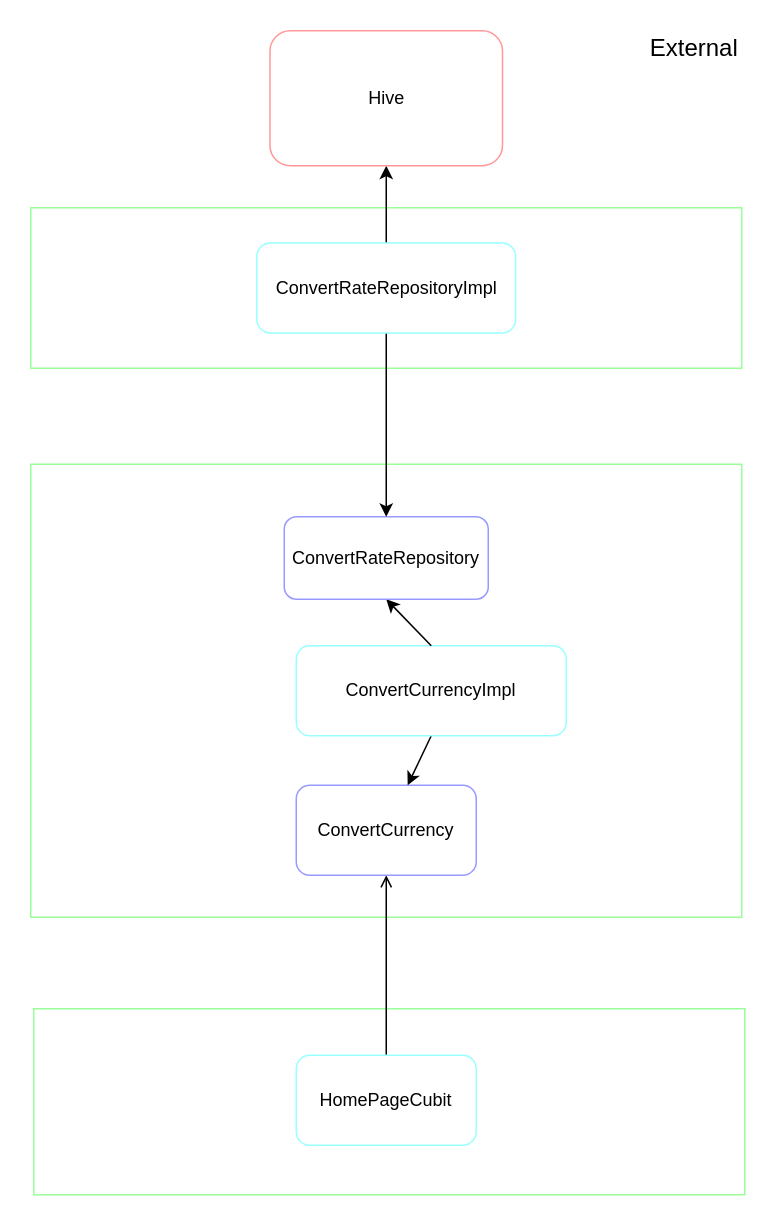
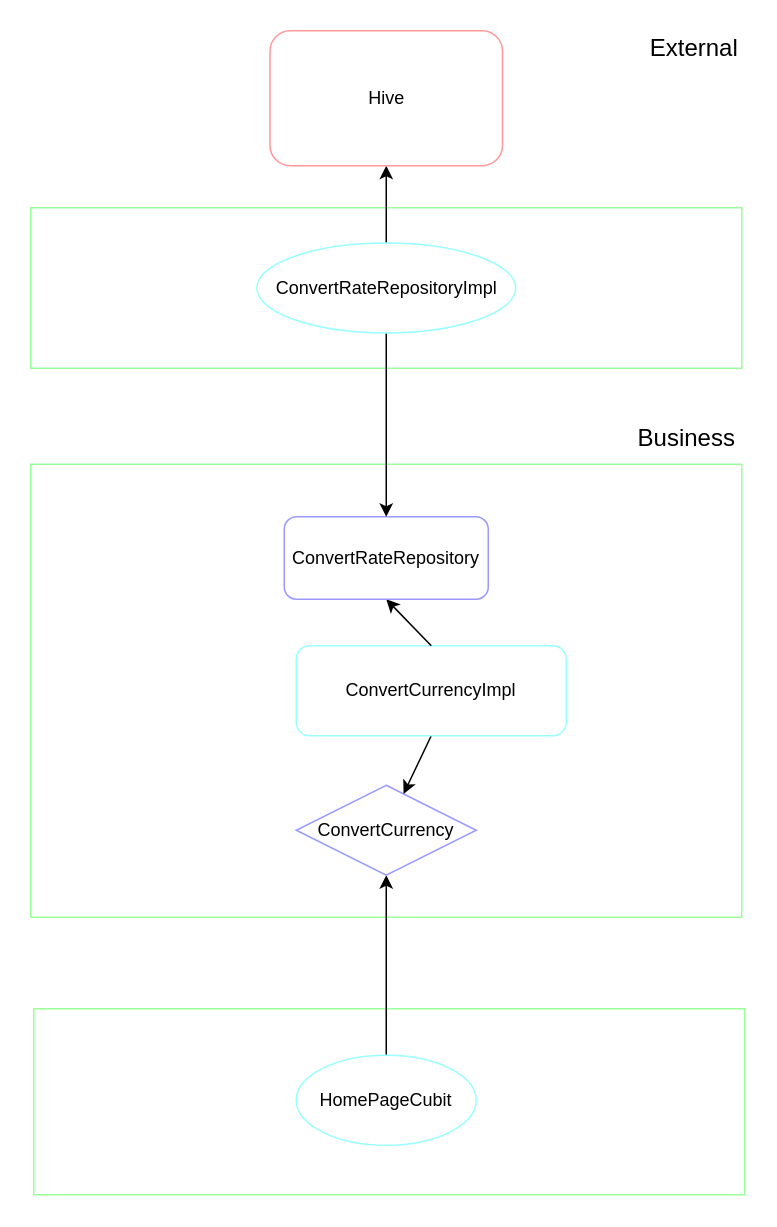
- <mxCell id="17" value="ConvertRateRepositoryImpl" style="rounded=1;whiteSpace=wrap;html=1;strokeColor=#99FFFF;" parent="1" vertex="1"><mxGeometry x="170.75" y="161.5" width="172.5" height="60" as="geometry" /></mxCell>
+ <mxCell id="17" value="ConvertRateRepositoryImpl" style="ellipse;whiteSpace=wrap;html=1;strokeColor=#99FFFF;" parent="1" vertex="1"><mxGeometry x="170.75" y="161.5" width="172.5" height="60" as="geometry" /></mxCell>
+ <mxCell id="4" value="&lt;font style=&quot;font-size: 16px&quot;&gt;Business&lt;/font&gt;" style="text;html=1;align=center;verticalAlign=middle;resizable=0;points=[];autosize=1;strokeColor=none;fillColor=none;" parent="1" vertex="1"><mxGeometry x="419" y="282" width="75" height="18" as="geometry" /></mxCell>
- <mxCell id="9" value="ConvertCurrency" style="rounded=1;whiteSpace=wrap;html=1;strokeColor=#9999FF;" parent="1" vertex="1"><mxGeometry x="197" y="523" width="120" height="60" as="geometry" /></mxCell>
+ <mxCell id="9" value="ConvertCurrency" style="rhombus;whiteSpace=wrap;html=1;strokeColor=#9999FF;" parent="1" vertex="1"><mxGeometry x="197" y="523" width="120" height="60" as="geometry" /></mxCell>
- <mxCell id="7" style="edgeStyle=none;html=1;exitX=0.5;exitY=0;exitDx=0;exitDy=0;entryX=0.5;entryY=1;entryDx=0;entryDy=0;endArrow=open;" parent="1" source="8" target="9" edge="1"><mxGeometry relative="1" as="geometry" /></mxCell>
+ <mxCell id="7" style="edgeStyle=none;html=1;exitX=0.5;exitY=0;exitDx=0;exitDy=0;entryX=0.5;entryY=1;entryDx=0;entryDy=0;" parent="1" source="8" target="9" edge="1"><mxGeometry relative="1" as="geometry" /></mxCell>
- <mxCell id="8" value="HomePageCubit" style="rounded=1;whiteSpace=wrap;html=1;strokeColor=#99FFFF;" parent="1" vertex="1"><mxGeometry x="197" y="703" width="120" height="60" as="geometry" /></mxCell>
+ <mxCell id="8" value="HomePageCubit" style="ellipse;whiteSpace=wrap;html=1;strokeColor=#99FFFF;" parent="1" vertex="1"><mxGeometry x="197" y="703" width="120" height="60" as="geometry" /></mxCell>
